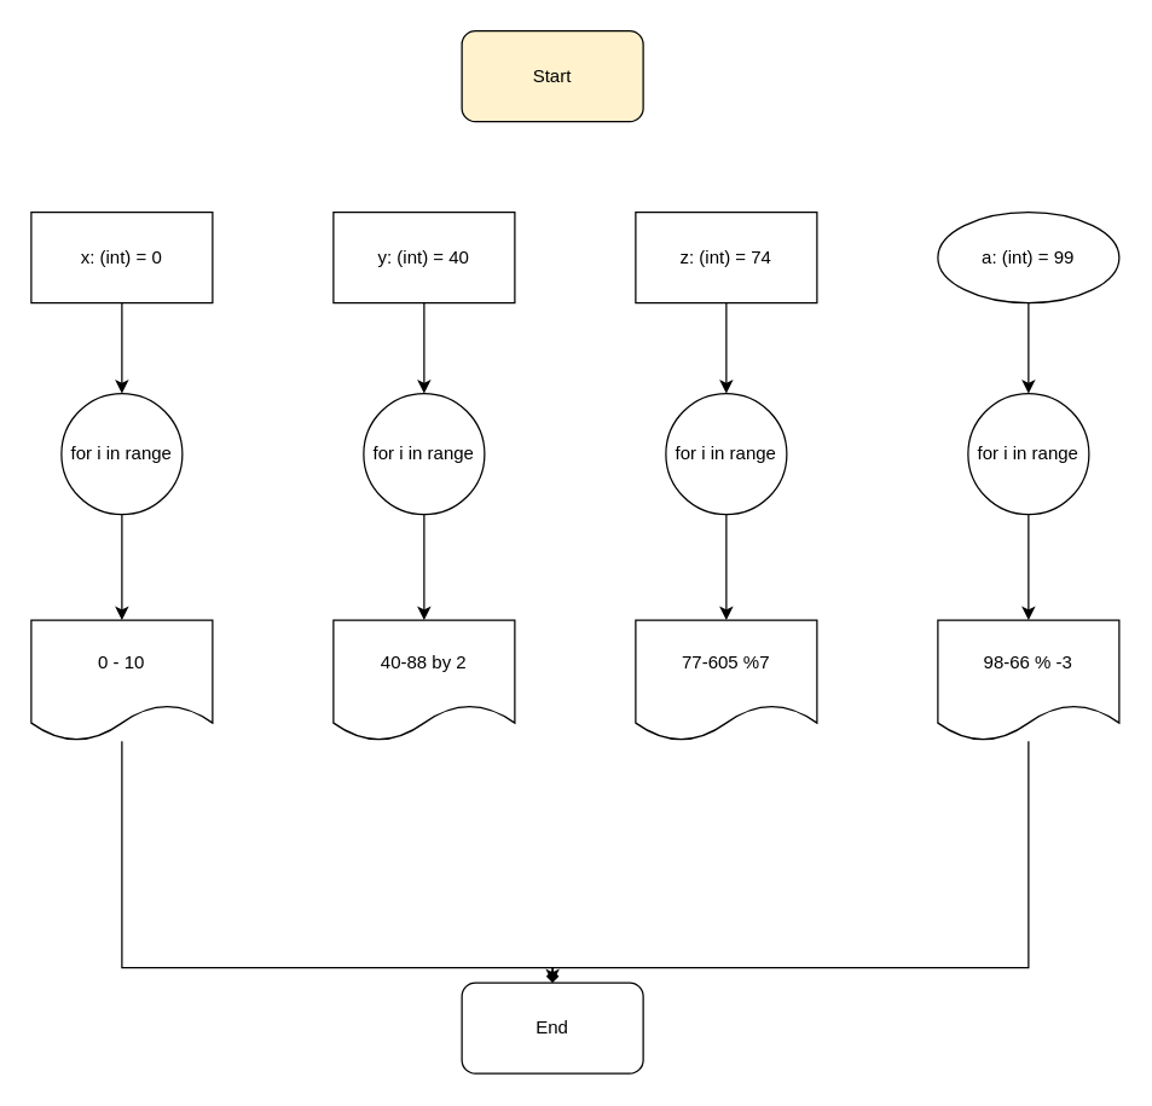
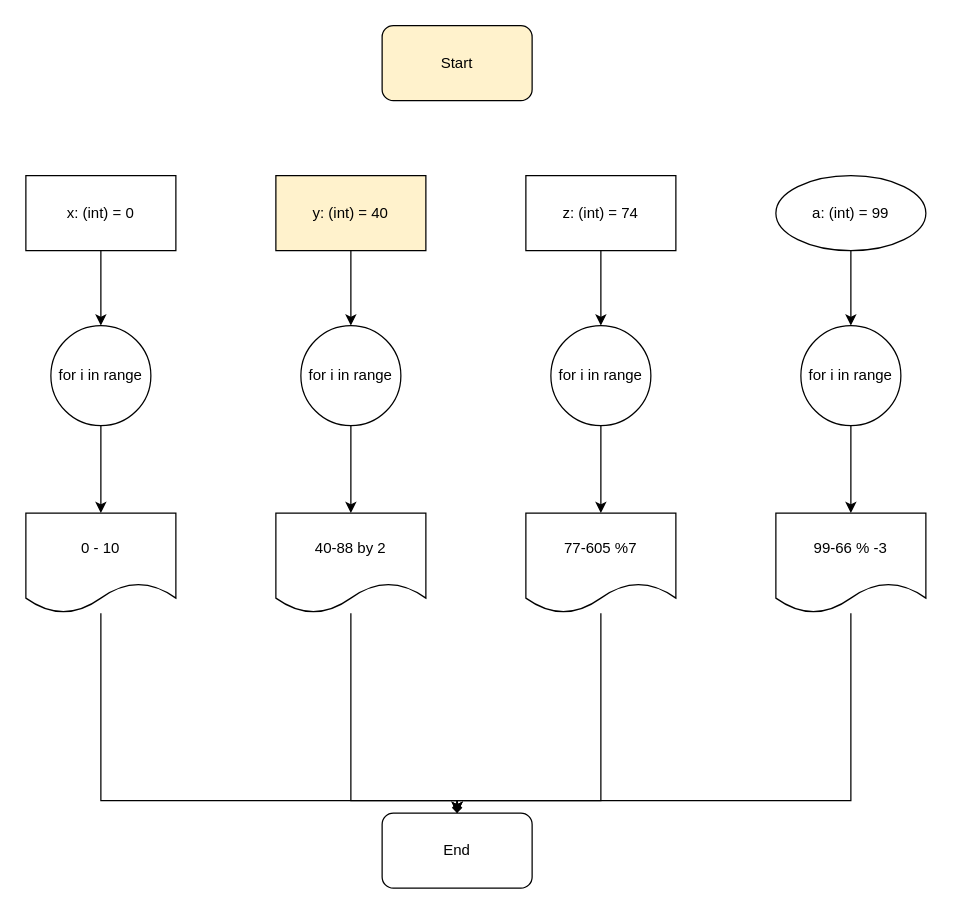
- <mxCell id="6" value="y: (int) = 40" style="rounded=0;whiteSpace=wrap;html=1;" vertex="1" parent="1"><mxGeometry x="220" y="140" width="120" height="60" as="geometry" /></mxCell>
+ <mxCell id="6" value="y: (int) = 40" style="rounded=0;whiteSpace=wrap;html=1;fillColor=#fff2cc;" vertex="1" parent="1"><mxGeometry x="220" y="140" width="120" height="60" as="geometry" /></mxCell>
- <mxCell id="26" value="98-66 % -3" style="shape=document;whiteSpace=wrap;html=1;boundedLbl=1;" vertex="1" parent="1"><mxGeometry x="620" y="410" width="120" height="80" as="geometry" /></mxCell>
+ <mxCell id="26" value="99-66 % -3" style="shape=document;whiteSpace=wrap;html=1;boundedLbl=1;" vertex="1" parent="1"><mxGeometry x="620" y="410" width="120" height="80" as="geometry" /></mxCell>
+ <mxCell id="23" style="edgeStyle=orthogonalEdgeStyle;rounded=0;orthogonalLoop=1;jettySize=auto;html=1;entryX=0.5;entryY=0;entryDx=0;entryDy=0;" edge="1" parent="1" source="24" target="27"><mxGeometry relative="1" as="geometry"><Array as="points"><mxPoint x="480" y="640" /><mxPoint x="365" y="640" /></Array></mxGeometry></mxCell>
+ <mxCell id="21" style="edgeStyle=orthogonalEdgeStyle;rounded=0;orthogonalLoop=1;jettySize=auto;html=1;entryX=0.5;entryY=0;entryDx=0;entryDy=0;" edge="1" parent="1" source="22" target="27"><mxGeometry relative="1" as="geometry"><Array as="points"><mxPoint x="280" y="640" /><mxPoint x="365" y="640" /></Array></mxGeometry></mxCell>
